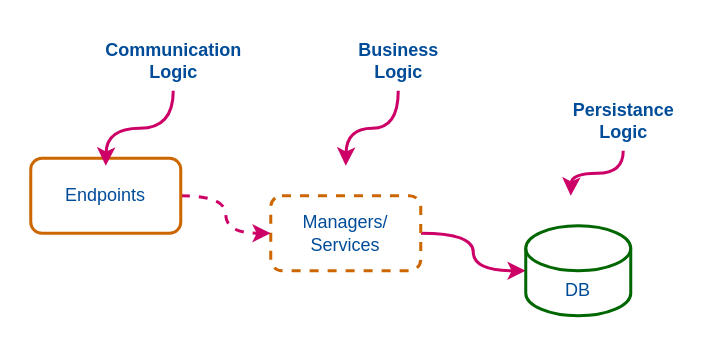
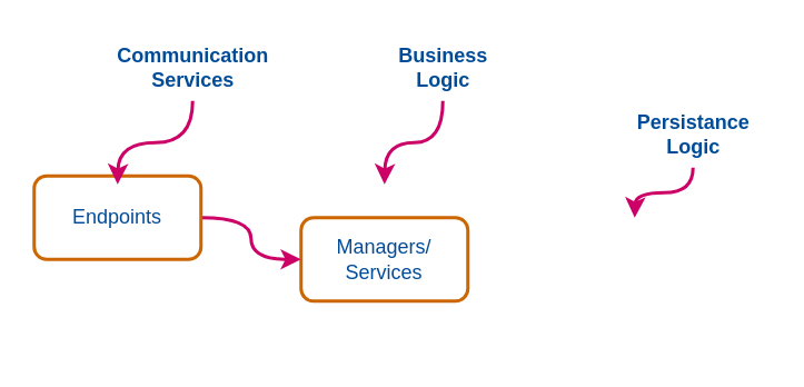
- <mxCell id="8" value="&lt;font color=&quot;#004c99&quot;&gt;&lt;b&gt;Communication&lt;br&gt;Logic&lt;/b&gt;&lt;/font&gt;" style="text;html=1;align=center;verticalAlign=middle;resizable=0;points=[];autosize=1;strokeColor=none;fillColor=none;" vertex="1" parent="1"><mxGeometry x="60" y="20" width="110" height="40" as="geometry" /></mxCell>
+ <mxCell id="8" value="&lt;font color=&quot;#004c99&quot;&gt;&lt;b&gt;Communication&lt;br&gt;Services&lt;/b&gt;&lt;/font&gt;" style="text;html=1;align=center;verticalAlign=middle;resizable=0;points=[];autosize=1;strokeColor=none;fillColor=none;" vertex="1" parent="1"><mxGeometry x="60" y="20" width="110" height="40" as="geometry" /></mxCell>
- <mxCell id="5" style="edgeStyle=orthogonalEdgeStyle;rounded=0;orthogonalLoop=1;jettySize=auto;html=1;entryX=0;entryY=0.5;entryDx=0;entryDy=0;strokeWidth=2;elbow=vertical;curved=1;strokeColor=#CC0066;dashed=1;" edge="1" parent="1" source="6" target="3"><mxGeometry relative="1" as="geometry" /></mxCell>
+ <mxCell id="5" style="edgeStyle=orthogonalEdgeStyle;rounded=0;orthogonalLoop=1;jettySize=auto;html=1;entryX=0;entryY=0.5;entryDx=0;entryDy=0;strokeWidth=2;elbow=vertical;curved=1;strokeColor=#CC0066;" edge="1" parent="1" source="6" target="3"><mxGeometry relative="1" as="geometry" /></mxCell>
- <mxCell id="3" value="&lt;font color=&quot;#004c99&quot;&gt;Managers/&lt;br&gt;Services&lt;br&gt;&lt;/font&gt;" style="rounded=1;whiteSpace=wrap;html=1;strokeWidth=2;strokeColor=#CC6600;dashed=1;" parent="1" vertex="1"><mxGeometry x="180" y="130" width="100" height="50" as="geometry" /></mxCell>
+ <mxCell id="3" value="&lt;font color=&quot;#004c99&quot;&gt;Managers/&lt;br&gt;Services&lt;br&gt;&lt;/font&gt;" style="rounded=1;whiteSpace=wrap;html=1;strokeWidth=2;strokeColor=#CC6600;" parent="1" vertex="1"><mxGeometry x="180" y="130" width="100" height="50" as="geometry" /></mxCell>
- <mxCell id="2" style="edgeStyle=orthogonalEdgeStyle;rounded=0;orthogonalLoop=1;jettySize=auto;html=1;entryX=0;entryY=0.5;entryDx=0;entryDy=0;entryPerimeter=0;strokeWidth=2;strokeColor=#CC0066;curved=1;" parent="1" source="3" target="4" edge="1"><mxGeometry relative="1" as="geometry" /></mxCell>
- <mxCell id="4" value="&lt;font color=&quot;#004c99&quot;&gt;DB&lt;/font&gt;" style="shape=cylinder3;whiteSpace=wrap;html=1;boundedLbl=1;backgroundOutline=1;size=15;strokeWidth=2;strokeColor=#006600;" parent="1" vertex="1"><mxGeometry x="350" y="150" width="70" height="60" as="geometry" /></mxCell>
